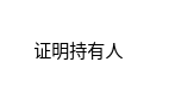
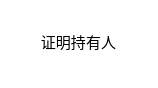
- <mxCell id="2" value="证明持有人" style="text;html=1;align=center;verticalAlign=middle;resizable=0;points=[];autosize=1;strokeColor=none;fillColor=none;" vertex="1" parent="1"><mxGeometry x="10" y="20" width="84" height="28" as="geometry" /></mxCell>
+ <mxCell id="2" value="证明持有人" style="text;html=1;align=center;verticalAlign=middle;resizable=0;points=[];autosize=1;strokeColor=none;fillColor=none;" vertex="1" parent="1"><mxGeometry x="20" y="20" width="84" height="28" as="geometry" /></mxCell>
